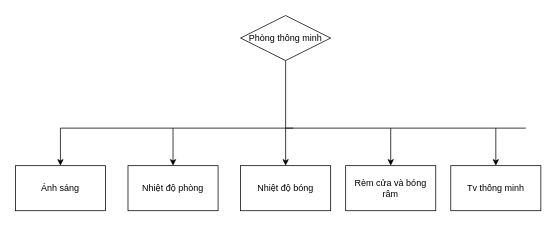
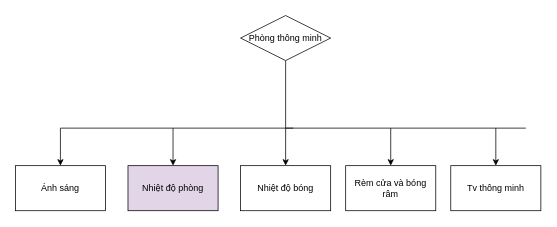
- <mxCell id="8" value="Nhiệt độ phòng" style="rounded=0;whiteSpace=wrap;html=1;" vertex="1" parent="1"><mxGeometry x="170" y="220" width="120" height="60" as="geometry" /></mxCell>
+ <mxCell id="8" value="Nhiệt độ phòng" style="rounded=0;whiteSpace=wrap;html=1;fillColor=#e1d5e7;" vertex="1" parent="1"><mxGeometry x="170" y="220" width="120" height="60" as="geometry" /></mxCell>
